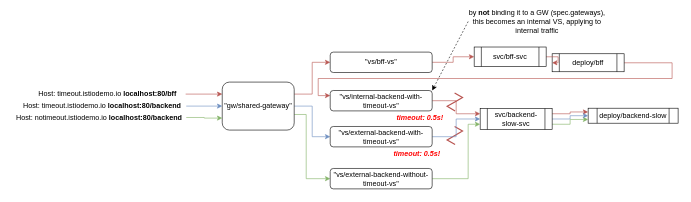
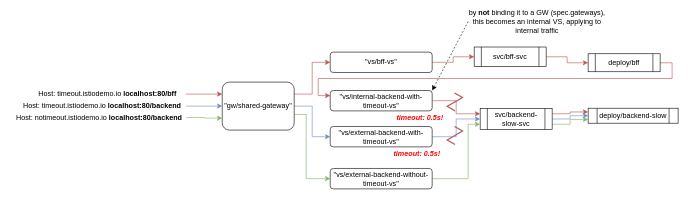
- <mxCell id="11" value="deploy/bff" style="shape=process;whiteSpace=wrap;html=1;backgroundOutline=1;" parent="1" vertex="1"><mxGeometry x="920" y="88.75" width="120" height="30" as="geometry" /></mxCell>
+ <mxCell id="11" value="deploy/bff" style="shape=process;whiteSpace=wrap;html=1;backgroundOutline=1;" parent="1" vertex="1"><mxGeometry x="980" y="88.75" width="120" height="30" as="geometry" /></mxCell>
